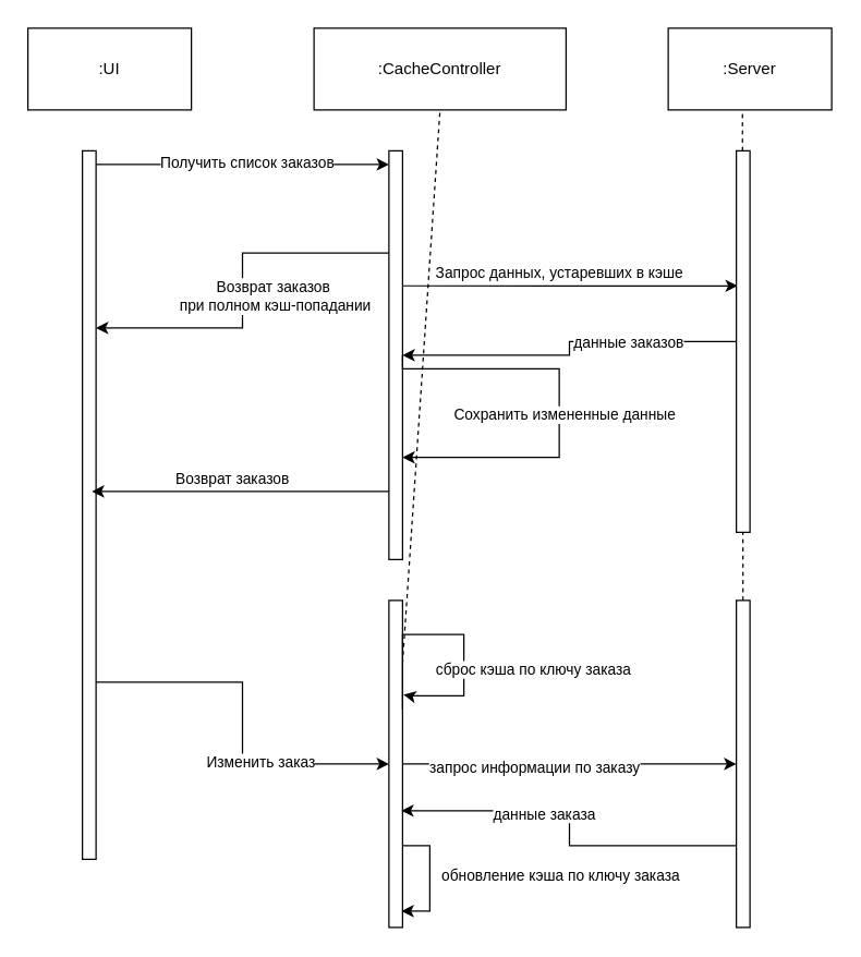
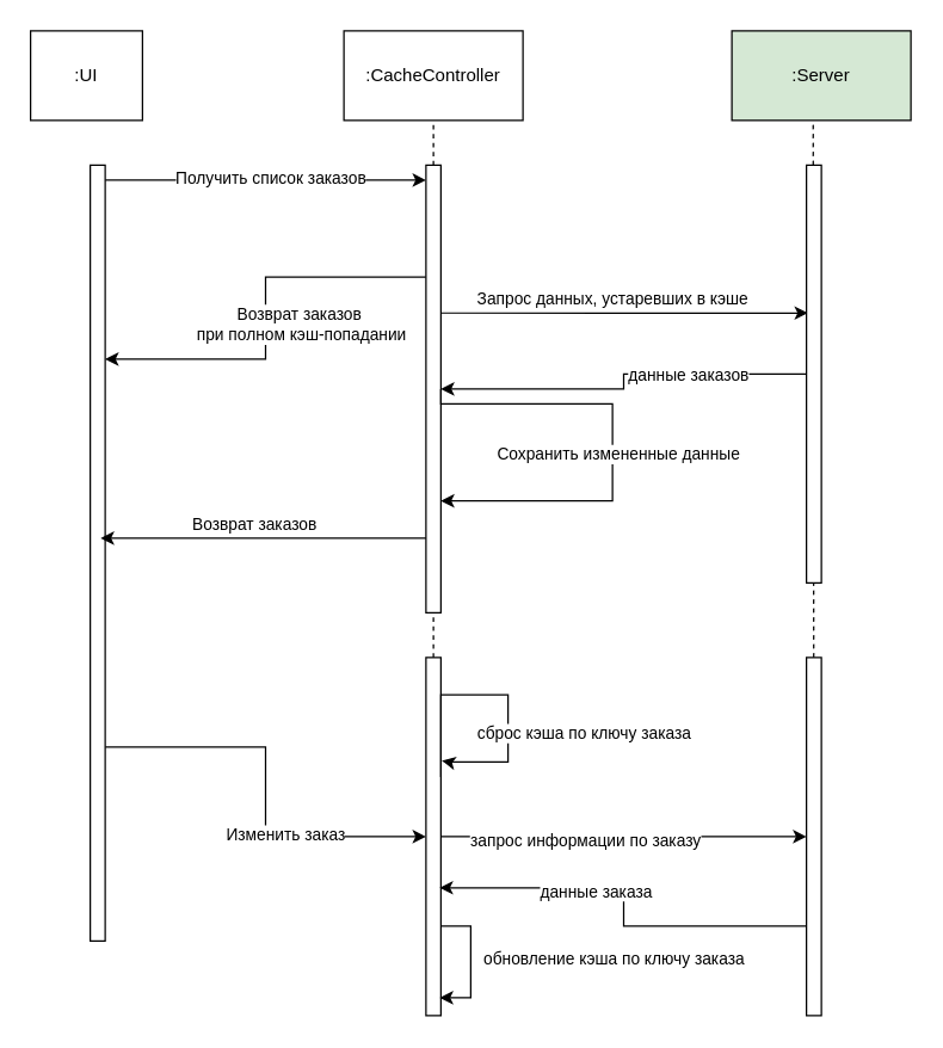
- <mxCell id="4" value=":UI" style="rounded=0;whiteSpace=wrap;html=1;" vertex="1" parent="1"><mxGeometry x="20" y="20" width="120" height="60" as="geometry" /></mxCell>
+ <mxCell id="4" value=":UI" style="rounded=0;whiteSpace=wrap;html=1;" vertex="1" parent="1"><mxGeometry x="20" y="20" width="75" height="60" as="geometry" /></mxCell>
- <mxCell id="6" value=":CacheController" style="rounded=0;whiteSpace=wrap;html=1;" vertex="1" parent="1"><mxGeometry x="230" y="20" width="185" height="60" as="geometry" /></mxCell>
+ <mxCell id="6" value=":CacheController" style="rounded=0;whiteSpace=wrap;html=1;" vertex="1" parent="1"><mxGeometry x="230" y="20" width="120" height="60" as="geometry" /></mxCell>
- <mxCell id="5" value=":Server" style="rounded=0;whiteSpace=wrap;html=1;" vertex="1" parent="1"><mxGeometry x="490" y="20" width="120" height="60" as="geometry" /></mxCell>
+ <mxCell id="5" value=":Server" style="rounded=0;whiteSpace=wrap;html=1;fillColor=#d5e8d4;" vertex="1" parent="1"><mxGeometry x="490" y="20" width="120" height="60" as="geometry" /></mxCell>
